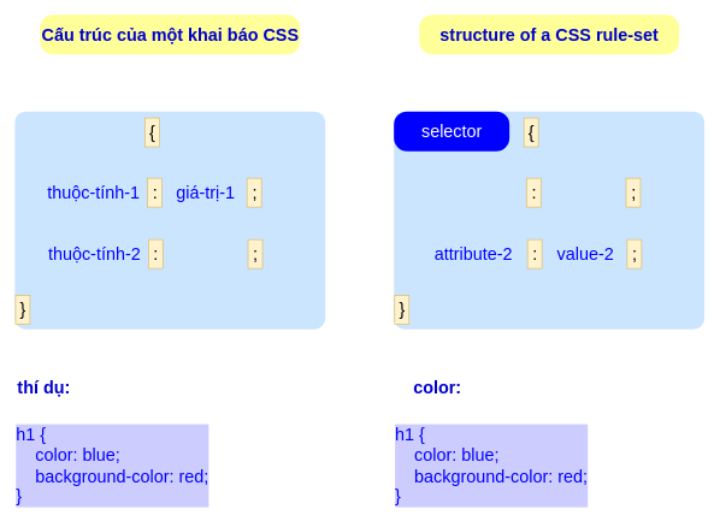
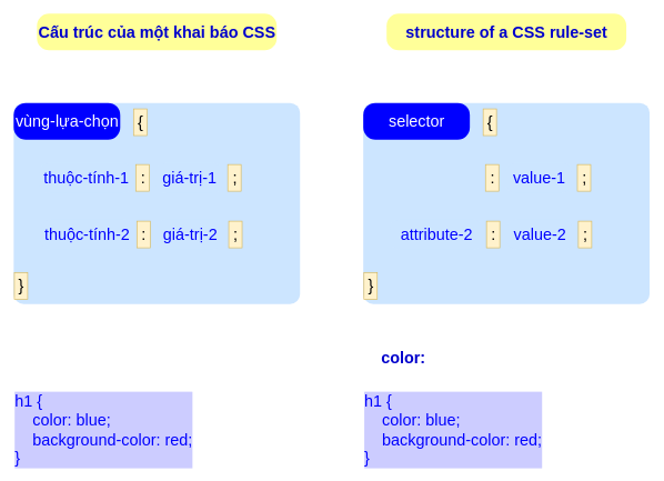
+ <mxCell id="5" value="&lt;span style=&quot;&quot;&gt;vùng-lựa-chọn&lt;/span&gt;" style="text;fontSize=24;align=center;verticalAlign=middle;html=1;labelBorderColor=none;labelBackgroundColor=none;fillColor=#0000FF;rounded=1;perimeterSpacing=3;arcSize=33;strokeColor=none;fontColor=#FFFFFF;" vertex="1" parent="3"><mxGeometry width="160" height="55" as="geometry" /></mxCell>
+ <mxCell id="26" value="value-1" style="text;fontSize=24;align=center;verticalAlign=middle;html=1;labelBorderColor=none;labelBackgroundColor=none;fillColor=#CCE5FF;rounded=1;perimeterSpacing=3;arcSize=33;strokeColor=none;fontColor=#0000FF;" vertex="1" parent="24"><mxGeometry x="175" width="100" height="45" as="geometry" /></mxCell>
+ <mxCell id="16" value="giá-trị-2" style="text;fontSize=24;align=center;verticalAlign=middle;html=1;labelBorderColor=none;labelBackgroundColor=none;fillColor=#CCE5FF;rounded=1;perimeterSpacing=3;arcSize=33;strokeColor=none;fontColor=#0000FF;" vertex="1" parent="13"><mxGeometry x="175" width="100" height="45" as="geometry" /></mxCell>
- <mxCell id="35" value="thí dụ:" style="text;fontSize=24;align=center;verticalAlign=middle;html=1;labelBorderColor=none;labelBackgroundColor=none;fillColor=none;rounded=1;perimeterSpacing=3;arcSize=33;strokeColor=none;fontColor=#0000CC;fontStyle=1" vertex="1" parent="1"><mxGeometry x="20" y="510" width="80" height="55" as="geometry" /></mxCell>
